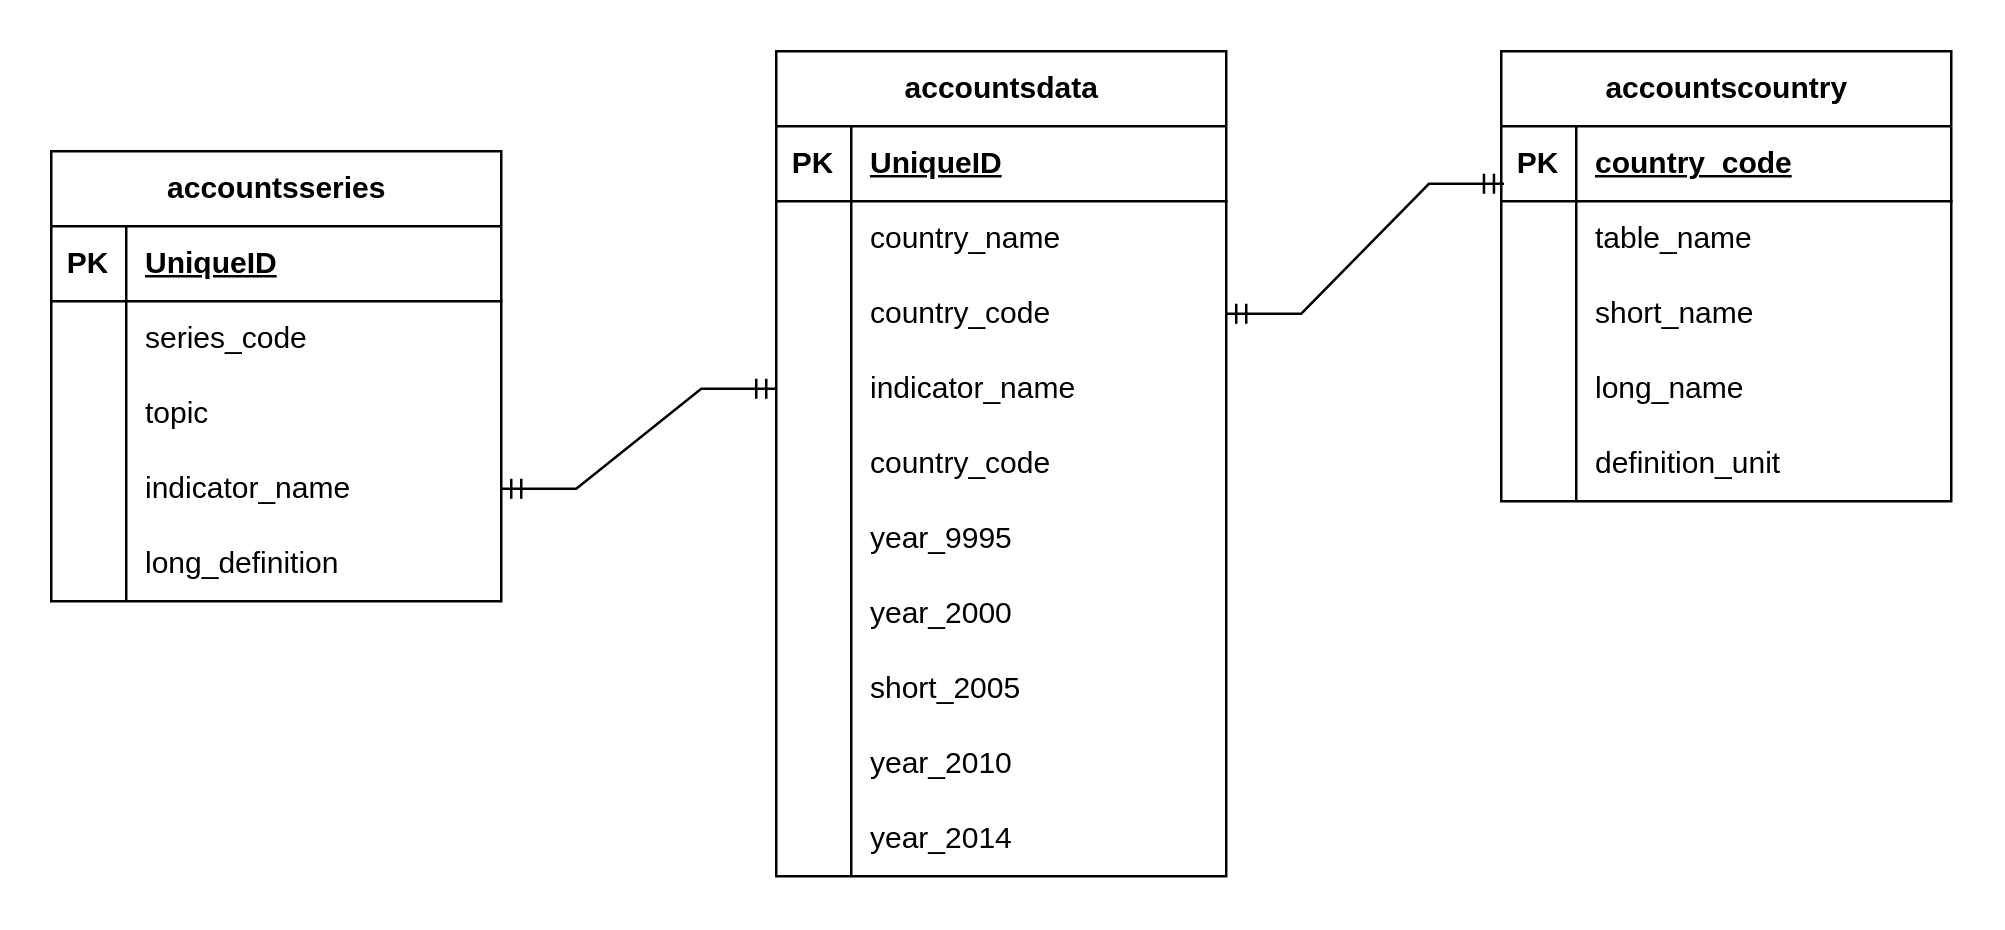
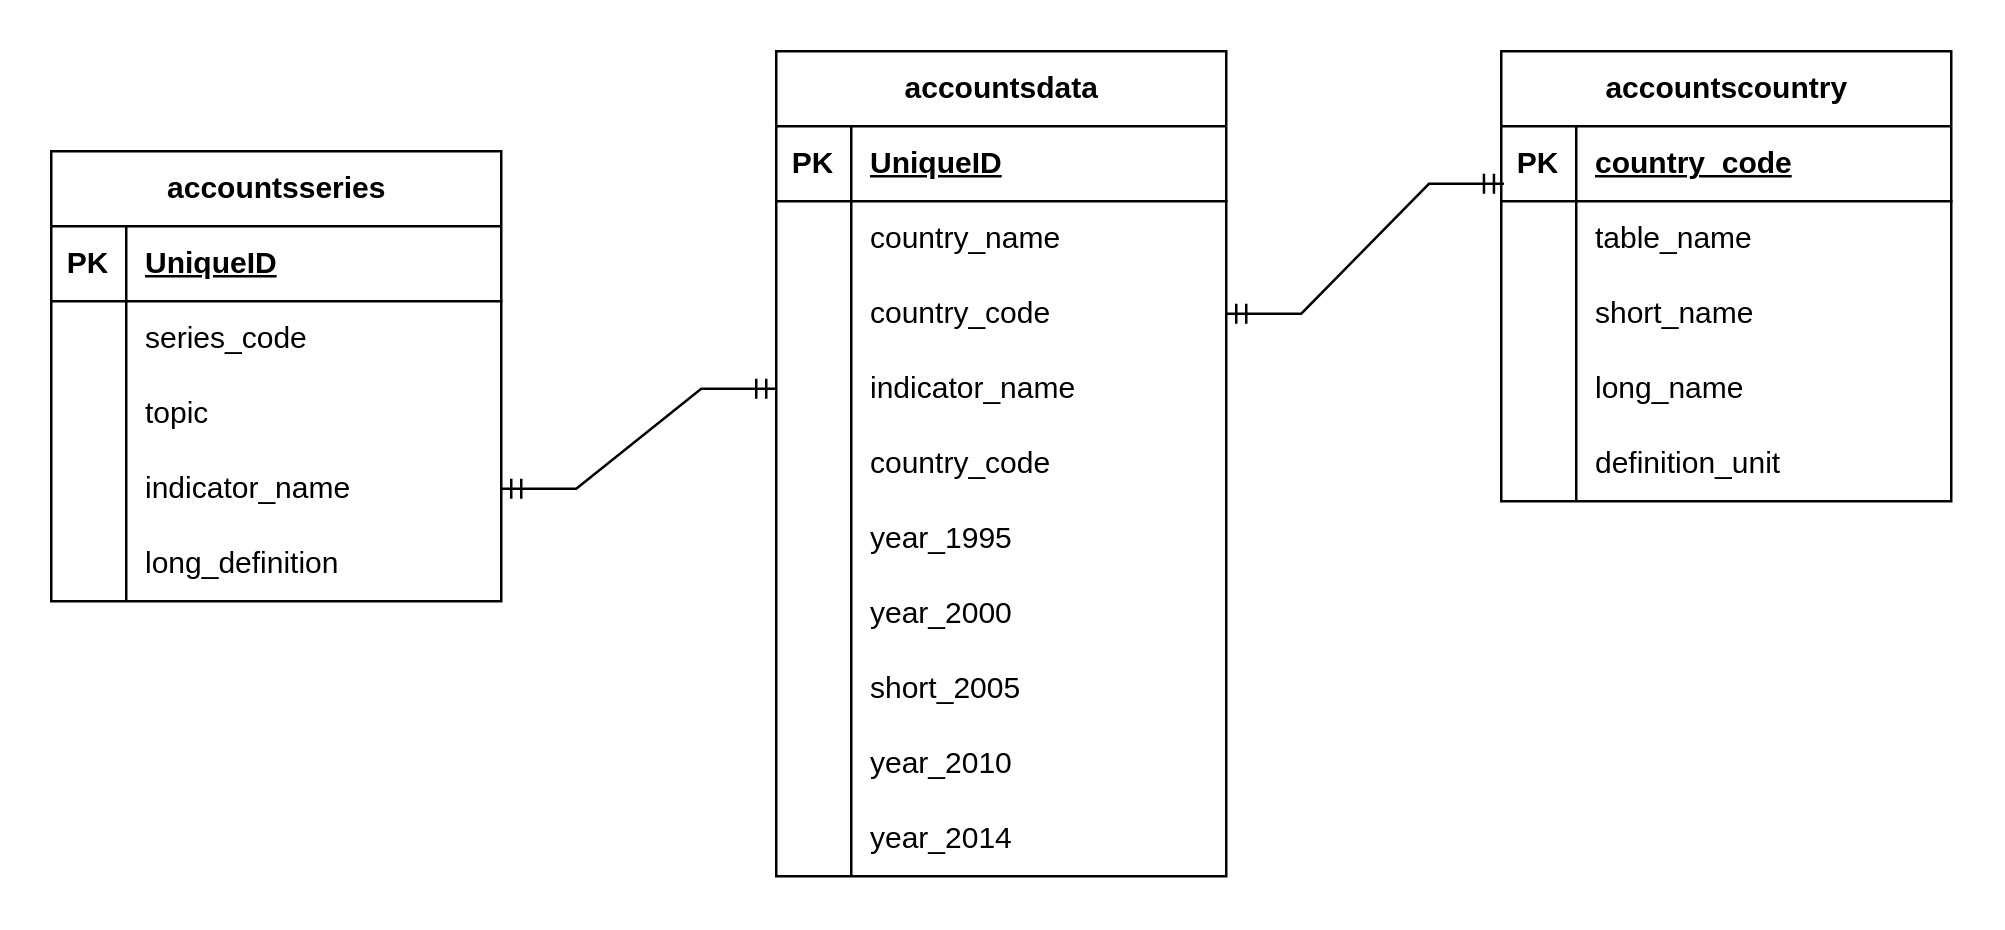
- <mxCell id="20" value="year_9995" style="shape=partialRectangle;connectable=0;fillColor=none;top=0;left=0;bottom=0;right=0;align=left;spacingLeft=6;overflow=hidden;whiteSpace=wrap;html=1;" parent="18" vertex="1"><mxGeometry x="30" width="150" height="30" as="geometry"><mxRectangle width="150" height="30" as="alternateBounds" /></mxGeometry></mxCell>
+ <mxCell id="20" value="year_1995" style="shape=partialRectangle;connectable=0;fillColor=none;top=0;left=0;bottom=0;right=0;align=left;spacingLeft=6;overflow=hidden;whiteSpace=wrap;html=1;" parent="18" vertex="1"><mxGeometry x="30" width="150" height="30" as="geometry"><mxRectangle width="150" height="30" as="alternateBounds" /></mxGeometry></mxCell>
